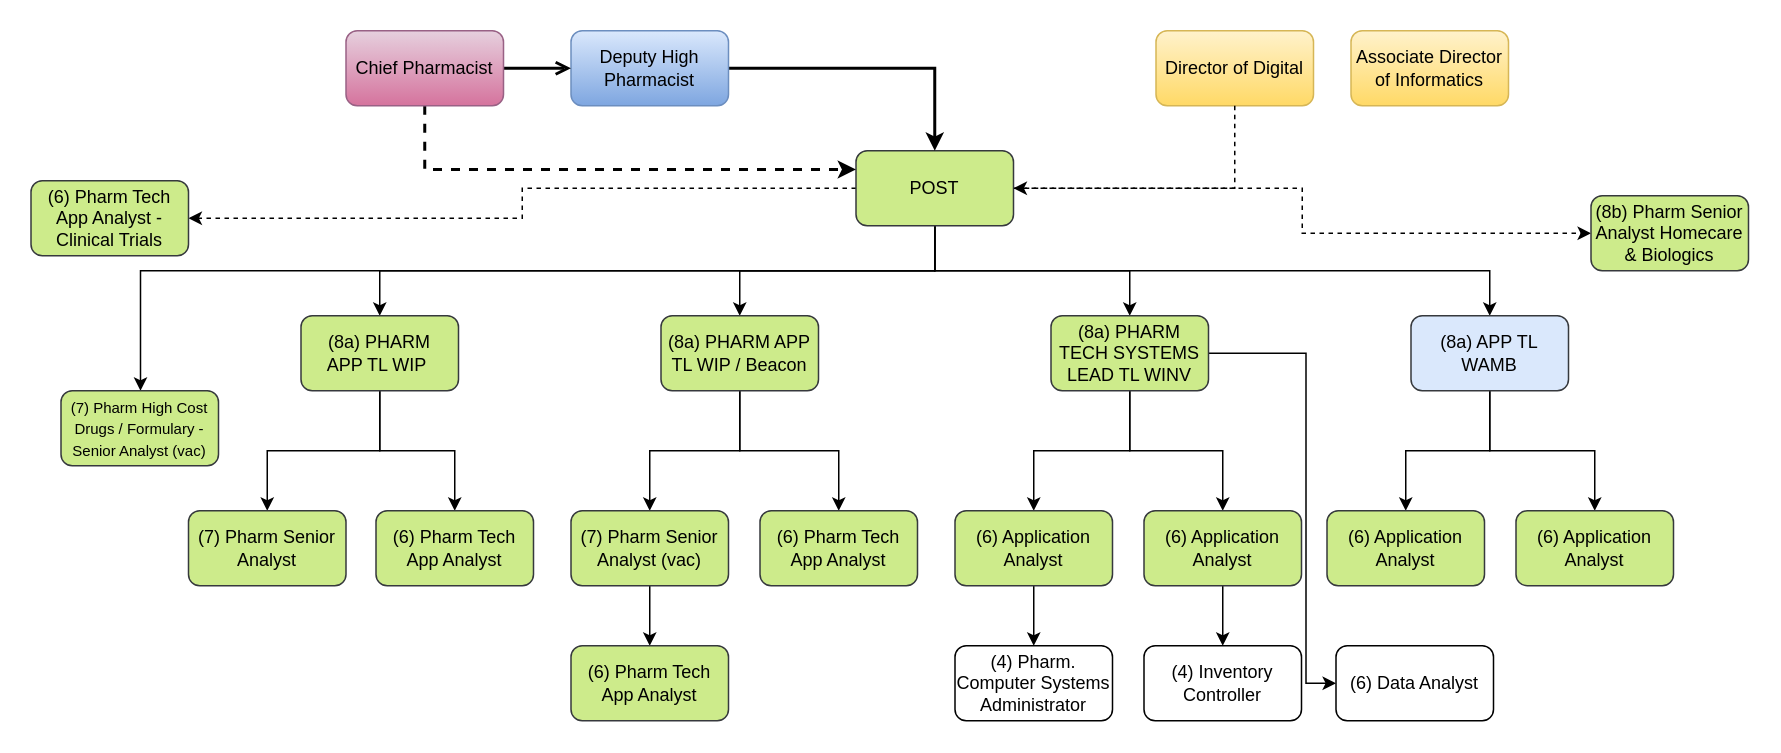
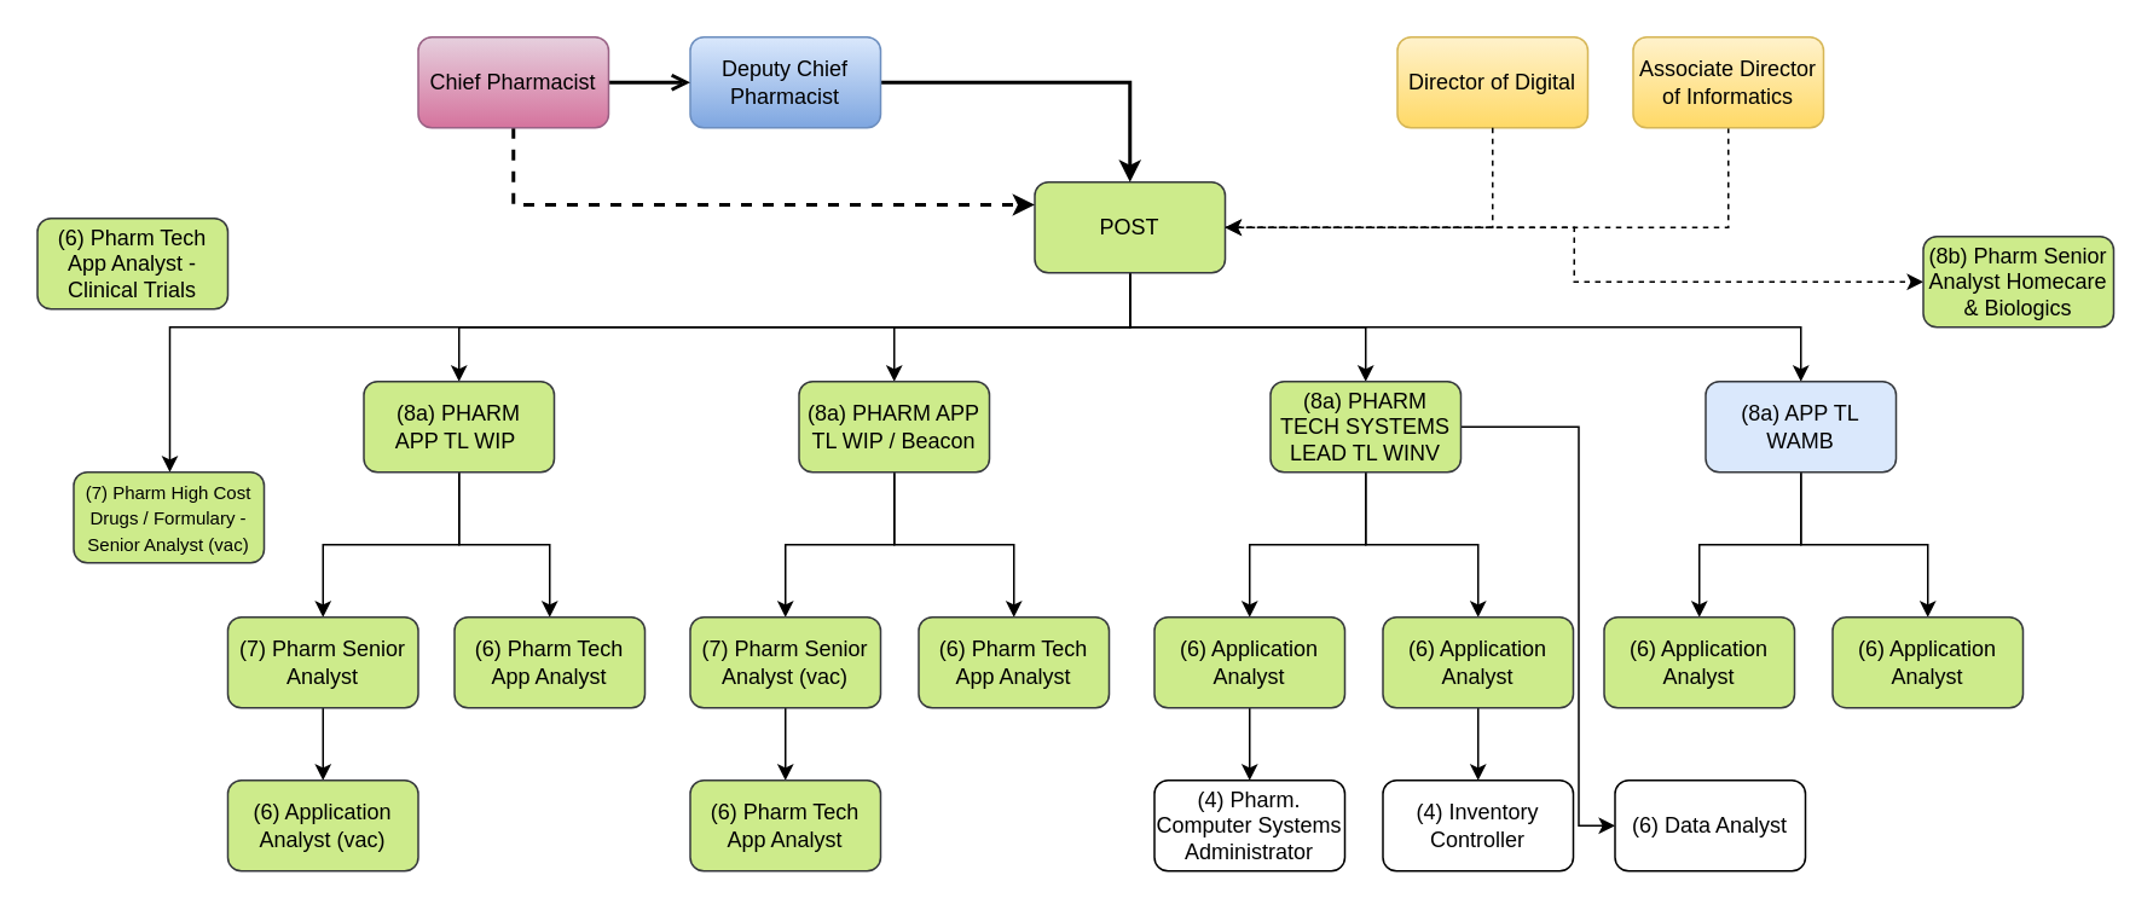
- <mxCell id="15" value="Deputy High Pharmacist" style="rounded=1;whiteSpace=wrap;html=1;gradientColor=#7ea6e0;fillColor=#dae8fc;strokeColor=#6c8ebf;" vertex="1" parent="1"><mxGeometry x="380" y="20" width="105" height="50" as="geometry" /></mxCell>
+ <mxCell id="15" value="Deputy Chief Pharmacist" style="rounded=1;whiteSpace=wrap;html=1;gradientColor=#7ea6e0;fillColor=#dae8fc;strokeColor=#6c8ebf;" vertex="1" parent="1"><mxGeometry x="380" y="20" width="105" height="50" as="geometry" /></mxCell>
+ <mxCell id="11" style="edgeStyle=orthogonalEdgeStyle;rounded=0;orthogonalLoop=1;jettySize=auto;html=1;exitX=0.5;exitY=1;exitDx=0;exitDy=0;entryX=1;entryY=0.5;entryDx=0;entryDy=0;dashed=1;" edge="1" parent="1" source="12" target="9"><mxGeometry relative="1" as="geometry" /></mxCell>
- <mxCell id="7" style="edgeStyle=orthogonalEdgeStyle;rounded=0;orthogonalLoop=1;jettySize=auto;html=1;exitX=0;exitY=0.5;exitDx=0;exitDy=0;dashed=1;strokeWidth=1;" edge="1" parent="1" source="9" target="48"><mxGeometry relative="1" as="geometry" /></mxCell>
+ <mxCell id="32" style="edgeStyle=orthogonalEdgeStyle;rounded=0;orthogonalLoop=1;jettySize=auto;html=1;exitX=0.5;exitY=1;exitDx=0;exitDy=0;entryX=0.5;entryY=0;entryDx=0;entryDy=0;strokeWidth=1;" edge="1" parent="1" source="33" target="44"><mxGeometry relative="1" as="geometry" /></mxCell>
+ <mxCell id="44" value="(6) Application Analyst (vac)" style="rounded=1;whiteSpace=wrap;html=1;fillColor=#cdeb8b;strokeColor=#36393d;" vertex="1" parent="1"><mxGeometry x="125" y="430" width="105" height="50" as="geometry" /></mxCell>
